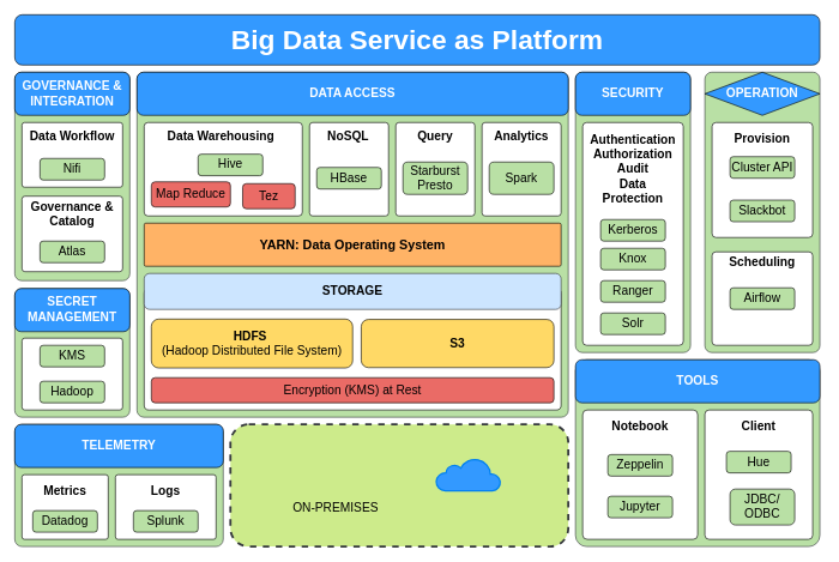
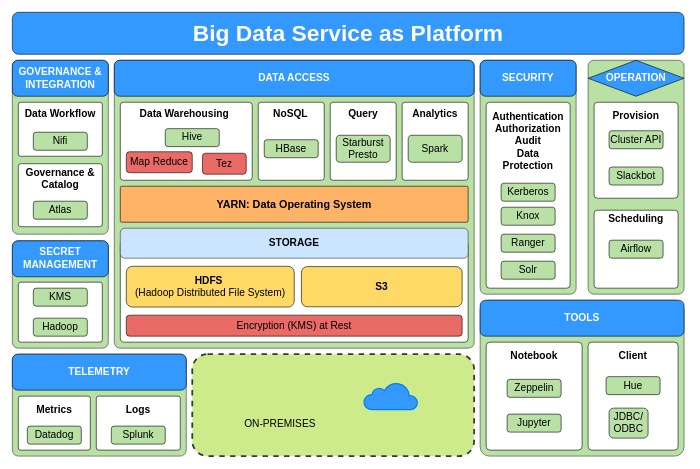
- <mxCell id="68" value="JDBC/&lt;br&gt;ODBC" style="rounded=1;whiteSpace=wrap;html=1;labelBackgroundColor=none;fillColor=#B9E0A5;fontSize=17;fontColor=#000000;fontStyle=0" vertex="1" parent="1"><mxGeometry x="1015" y="680" width="90" height="50" as="geometry" /></mxCell>
+ <mxCell id="68" value="JDBC/&lt;br&gt;ODBC" style="rounded=1;whiteSpace=wrap;html=1;labelBackgroundColor=none;fillColor=#B9E0A5;fontSize=17;fontColor=#000000;fontStyle=0" vertex="1" parent="1"><mxGeometry x="1015" y="680" width="65" height="50" as="geometry" /></mxCell>
